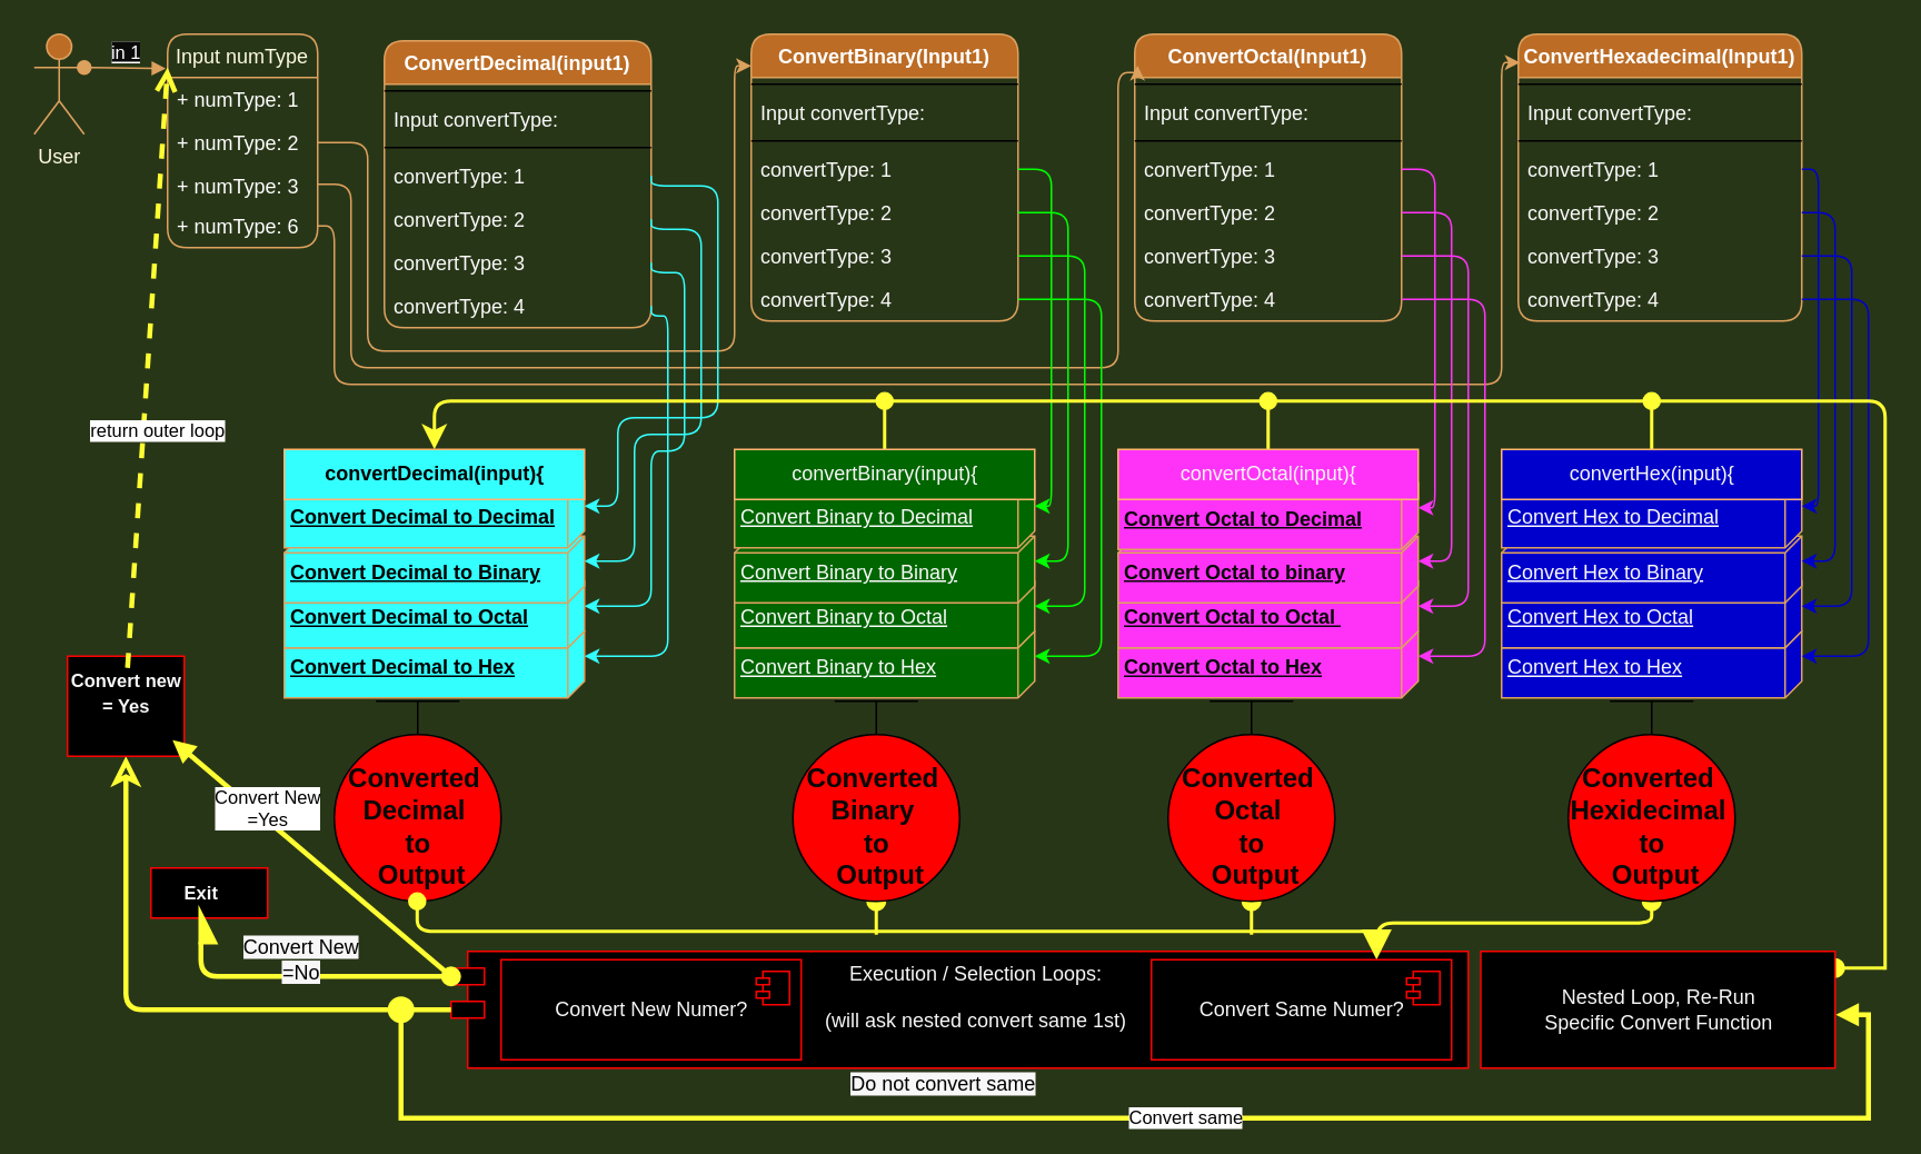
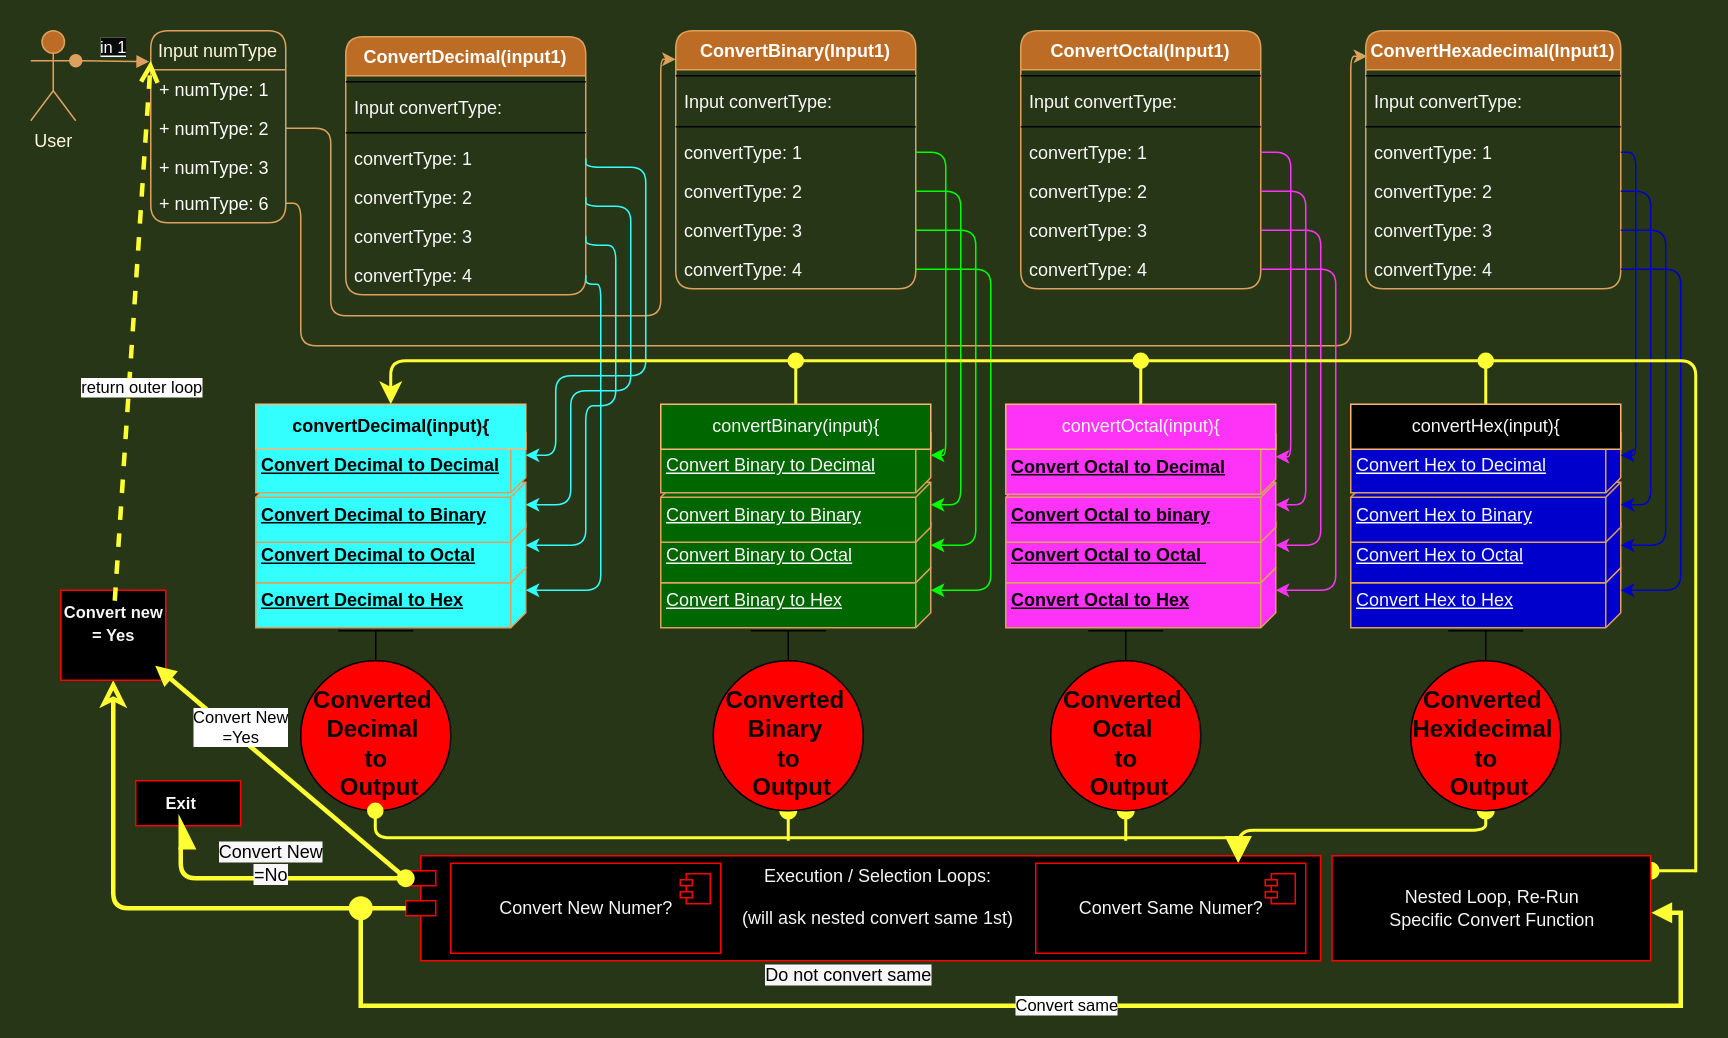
- <mxCell id="43" style="rounded=1;sketch=0;orthogonalLoop=1;jettySize=auto;html=1;exitX=1;exitY=0.5;exitDx=0;exitDy=0;strokeColor=#DDA15E;fillColor=#BC6C25;fontColor=#FAFAFA;edgeStyle=orthogonalEdgeStyle;entryX=0.01;entryY=0.109;entryDx=0;entryDy=0;entryPerimeter=0;" parent="1" source="6" target="25" edge="1"><mxGeometry relative="1" as="geometry"><mxPoint x="760" y="39" as="targetPoint" /><Array as="points"><mxPoint x="210" y="110" /><mxPoint x="210" y="220" /><mxPoint x="670" y="220" /><mxPoint x="670" y="43" /><mxPoint x="682" y="43" /></Array></mxGeometry></mxCell>
- <mxCell id="110" value="convertHex(input){" style="html=1;fontColor=#F7F7F7;fillColor=#0000CC;strokeColor=#FFB570;" vertex="1" parent="1"><mxGeometry x="900" y="269" width="180" height="30" as="geometry" /></mxCell>
+ <mxCell id="110" value="convertHex(input){" style="html=1;fontColor=#F7F7F7;fillColor=#000000;strokeColor=#FFB570;" vertex="1" parent="1"><mxGeometry x="900" y="269" width="180" height="30" as="geometry" /></mxCell>
